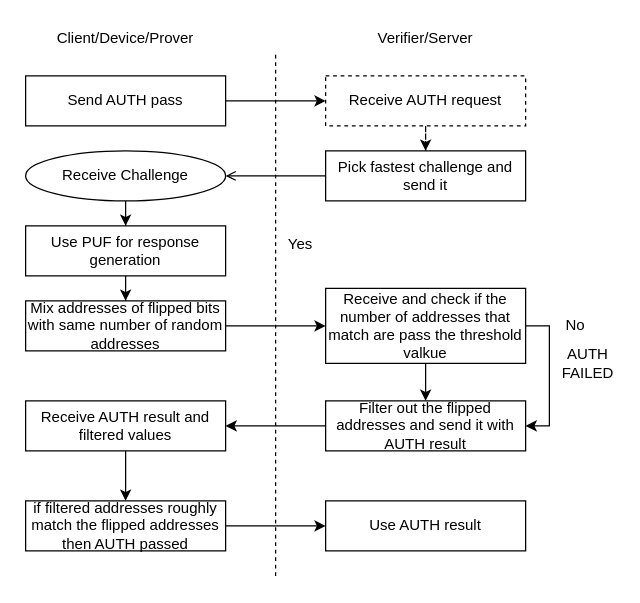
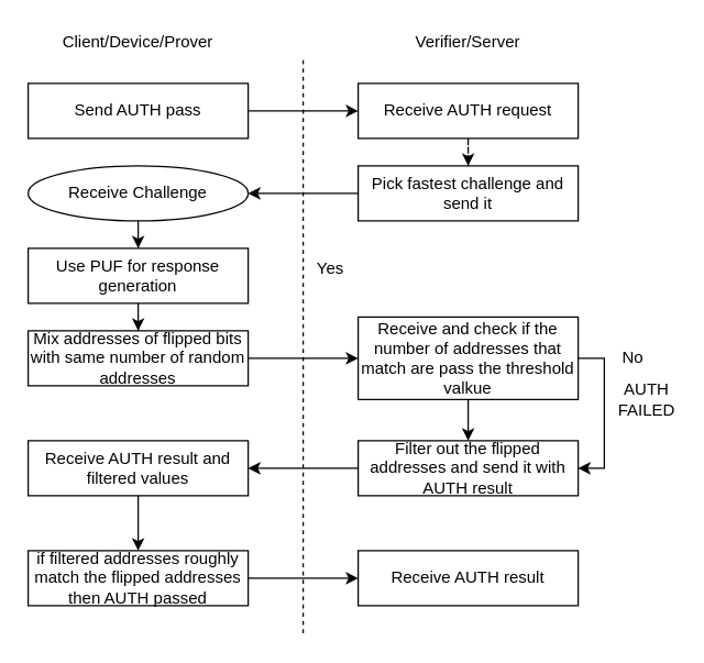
- <mxCell id="5" value="Receive AUTH request" style="rounded=0;whiteSpace=wrap;html=1;dashed=1;" parent="1" vertex="1"><mxGeometry x="260" y="60" width="160" height="40" as="geometry" /></mxCell>
+ <mxCell id="5" value="Receive AUTH request" style="rounded=0;whiteSpace=wrap;html=1;" parent="1" vertex="1"><mxGeometry x="260" y="60" width="160" height="40" as="geometry" /></mxCell>
- <mxCell id="6" style="edgeStyle=orthogonalEdgeStyle;rounded=0;orthogonalLoop=1;jettySize=auto;html=1;endArrow=open;" parent="1" source="7" target="9" edge="1"><mxGeometry relative="1" as="geometry" /></mxCell>
+ <mxCell id="6" style="edgeStyle=orthogonalEdgeStyle;rounded=0;orthogonalLoop=1;jettySize=auto;html=1;" parent="1" source="7" target="9" edge="1"><mxGeometry relative="1" as="geometry" /></mxCell>
- <mxCell id="29" value="Use AUTH result" style="rounded=0;whiteSpace=wrap;html=1;" vertex="1" parent="1"><mxGeometry x="260" y="400" width="160" height="40" as="geometry" /></mxCell>
+ <mxCell id="29" value="Receive AUTH result" style="rounded=0;whiteSpace=wrap;html=1;" vertex="1" parent="1"><mxGeometry x="260" y="400" width="160" height="40" as="geometry" /></mxCell>
